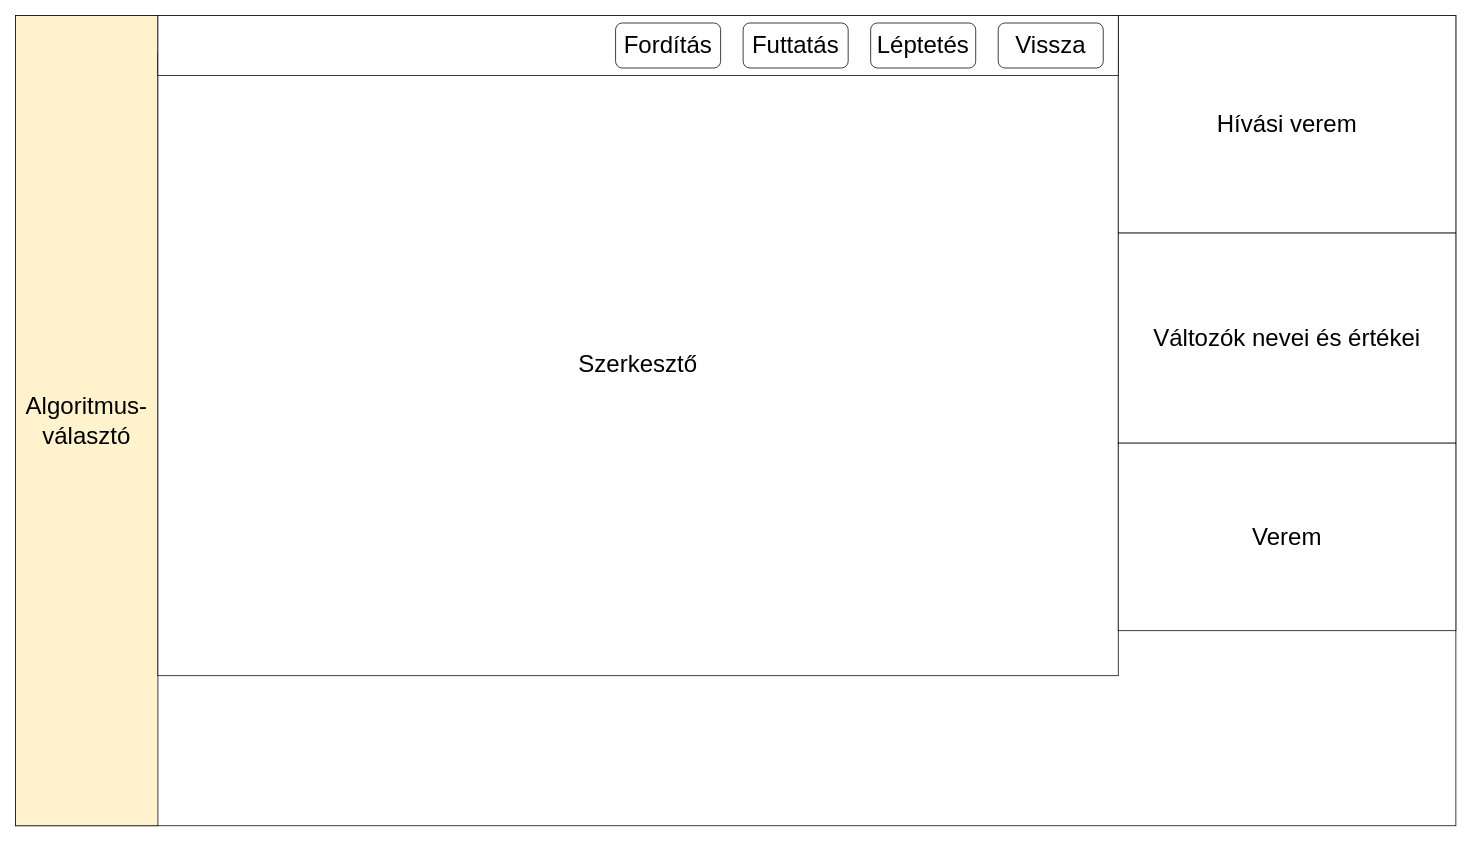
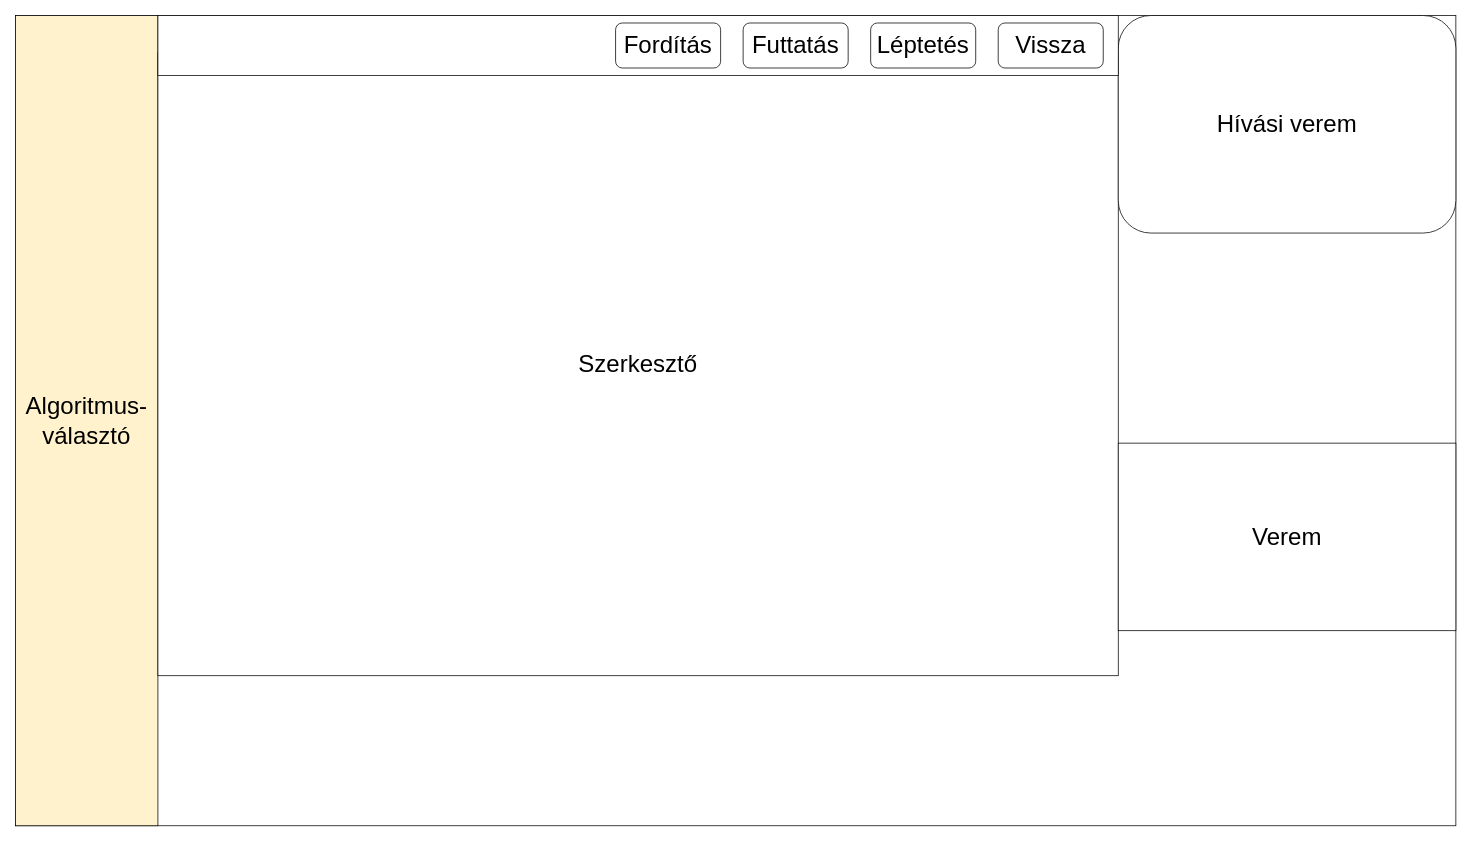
- <mxCell id="5" value="&lt;font style=&quot;font-size: 32px;&quot;&gt;Hívási verem&lt;/font&gt;" style="rounded=0;whiteSpace=wrap;html=1;" vertex="1" parent="1"><mxGeometry x="1490" y="20" width="450" height="290" as="geometry" /></mxCell>
+ <mxCell id="5" value="&lt;font style=&quot;font-size: 32px;&quot;&gt;Hívási verem&lt;/font&gt;" style="whiteSpace=wrap;html=1;rounded=1;" vertex="1" parent="1"><mxGeometry x="1490" y="20" width="450" height="290" as="geometry" /></mxCell>
- <mxCell id="6" value="&lt;font style=&quot;font-size: 32px;&quot;&gt;Változók nevei és értékei&lt;/font&gt;" style="rounded=0;whiteSpace=wrap;html=1;" vertex="1" parent="1"><mxGeometry x="1490" y="310" width="450" height="280" as="geometry" /></mxCell>
